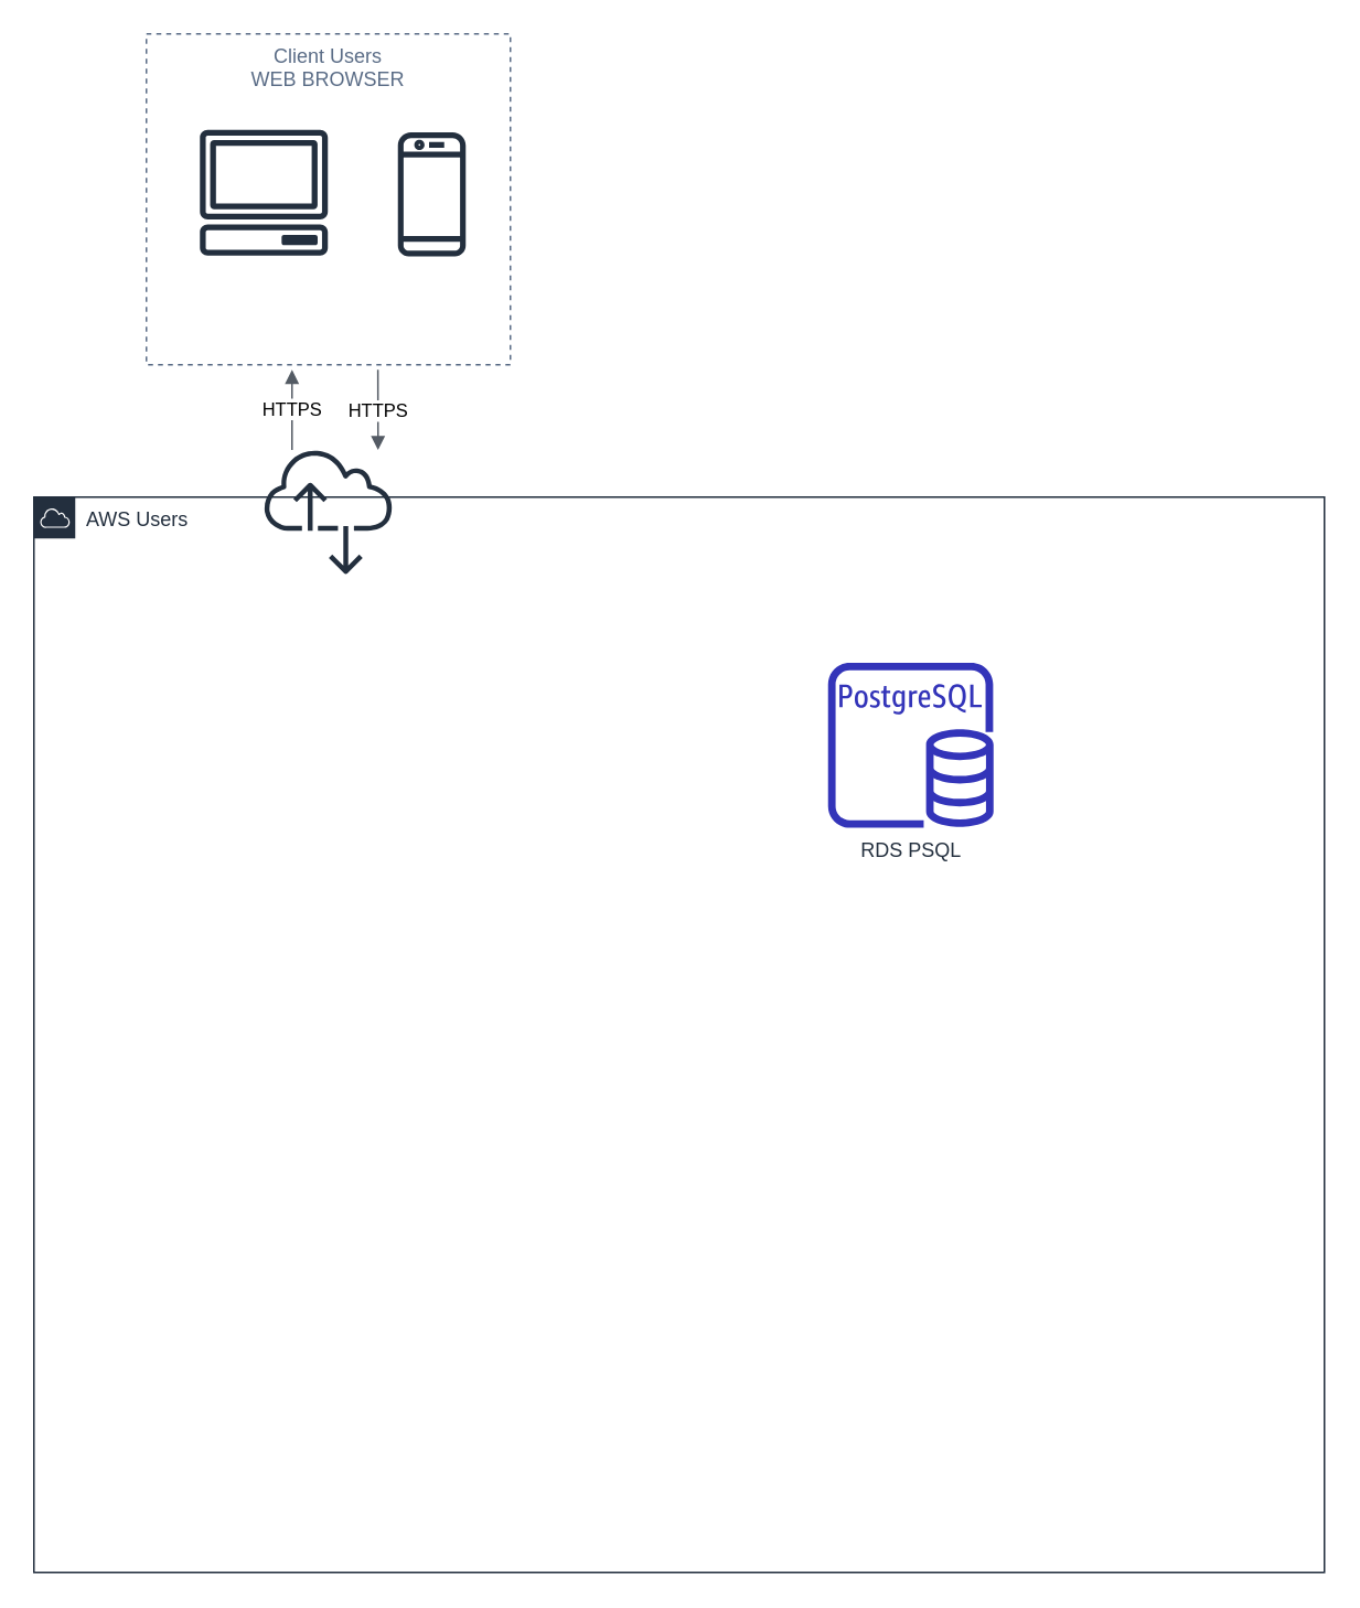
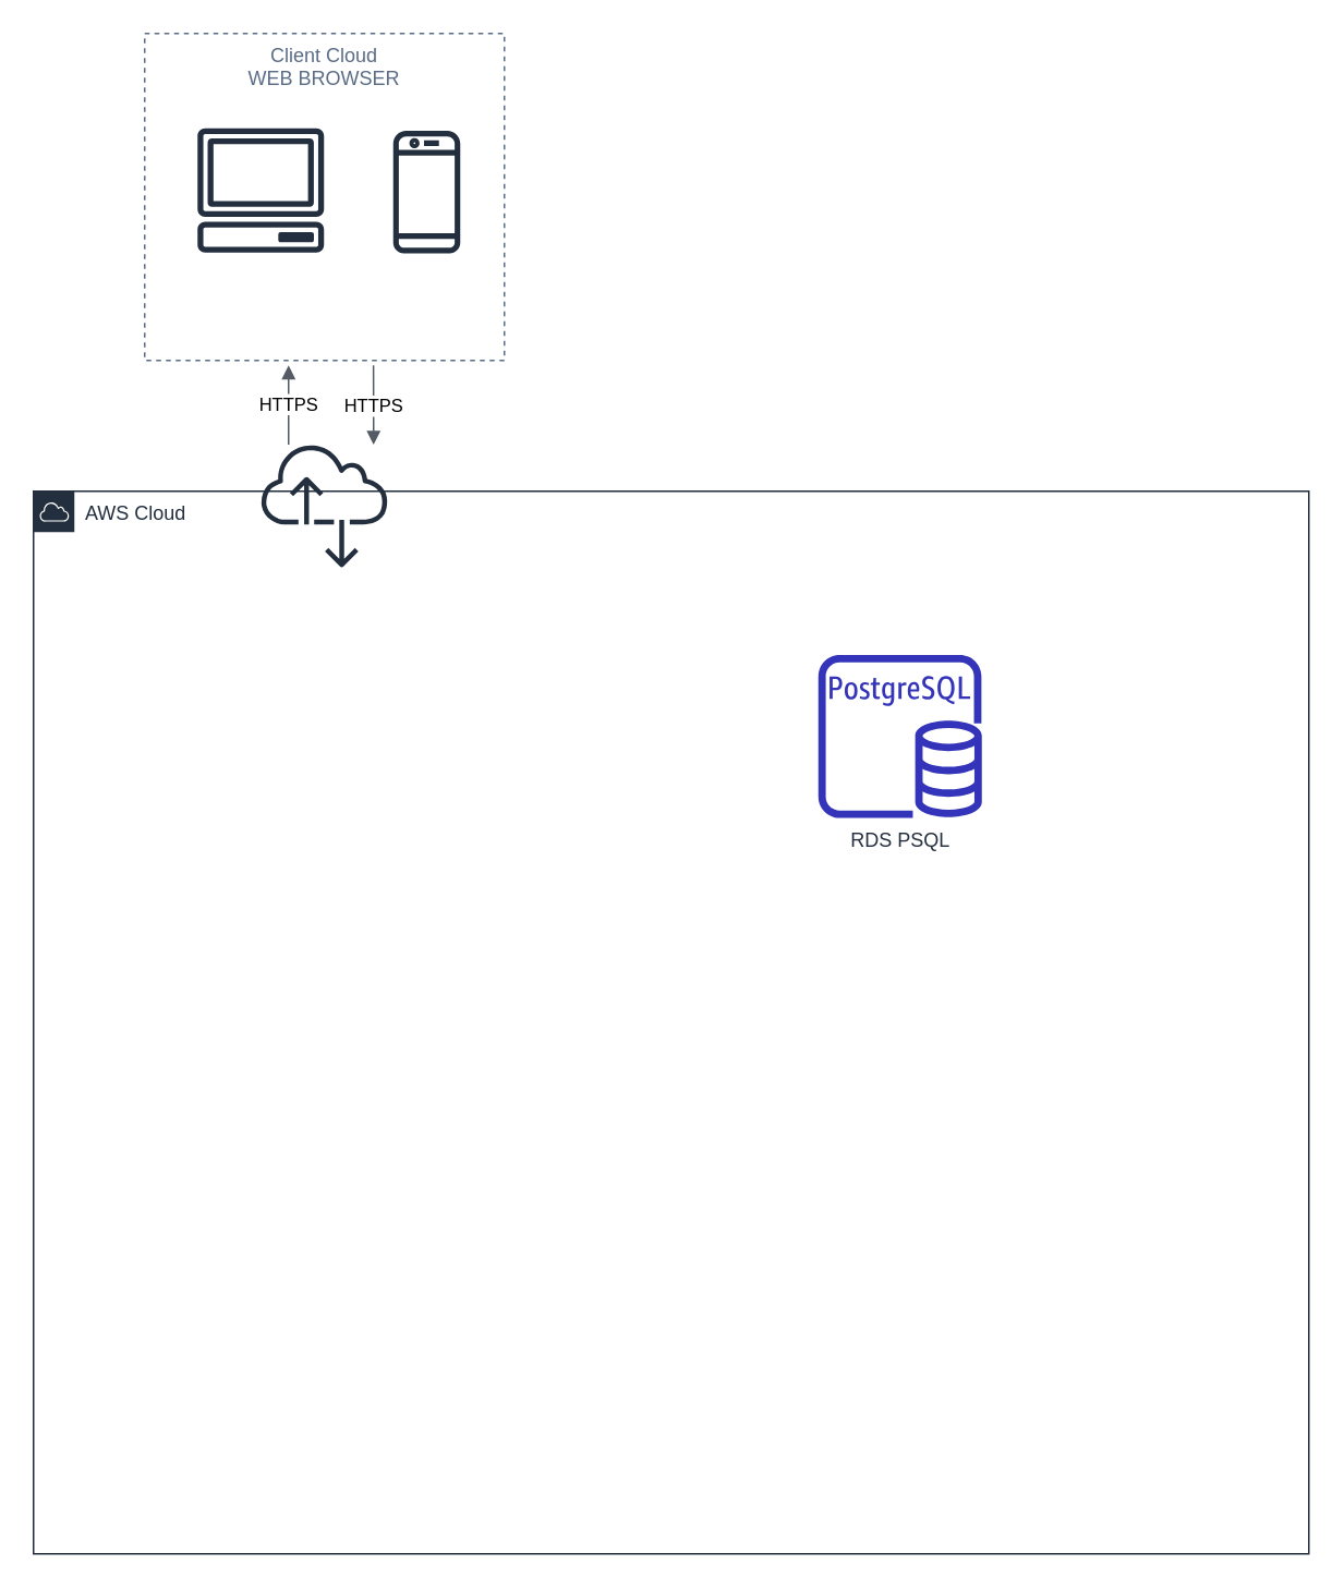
- <mxCell id="3" value="Client Users&#10;WEB BROWSER" style="fillColor=none;strokeColor=#5A6C86;dashed=1;verticalAlign=top;fontStyle=0;fontColor=#5A6C86;" vertex="1" parent="1"><mxGeometry x="88" y="20" width="220" height="200" as="geometry" /></mxCell>
+ <mxCell id="3" value="Client Cloud&#10;WEB BROWSER" style="fillColor=none;strokeColor=#5A6C86;dashed=1;verticalAlign=top;fontStyle=0;fontColor=#5A6C86;" vertex="1" parent="1"><mxGeometry x="88" y="20" width="220" height="200" as="geometry" /></mxCell>
- <mxCell id="2" value="AWS Users" style="points=[[0,0],[0.25,0],[0.5,0],[0.75,0],[1,0],[1,0.25],[1,0.5],[1,0.75],[1,1],[0.75,1],[0.5,1],[0.25,1],[0,1],[0,0.75],[0,0.5],[0,0.25]];outlineConnect=0;gradientColor=none;html=1;whiteSpace=wrap;fontSize=12;fontStyle=0;shape=mxgraph.aws4.group;grIcon=mxgraph.aws4.group_aws_cloud;strokeColor=#232F3E;fillColor=none;verticalAlign=top;align=left;spacingLeft=30;fontColor=#232F3E;dashed=0;" vertex="1" parent="1"><mxGeometry x="20" y="300" width="780" height="650" as="geometry" /></mxCell>
+ <mxCell id="2" value="AWS Cloud" style="points=[[0,0],[0.25,0],[0.5,0],[0.75,0],[1,0],[1,0.25],[1,0.5],[1,0.75],[1,1],[0.75,1],[0.5,1],[0.25,1],[0,1],[0,0.75],[0,0.5],[0,0.25]];outlineConnect=0;gradientColor=none;html=1;whiteSpace=wrap;fontSize=12;fontStyle=0;shape=mxgraph.aws4.group;grIcon=mxgraph.aws4.group_aws_cloud;strokeColor=#232F3E;fillColor=none;verticalAlign=top;align=left;spacingLeft=30;fontColor=#232F3E;dashed=0;" vertex="1" parent="1"><mxGeometry x="20" y="300" width="780" height="650" as="geometry" /></mxCell>
